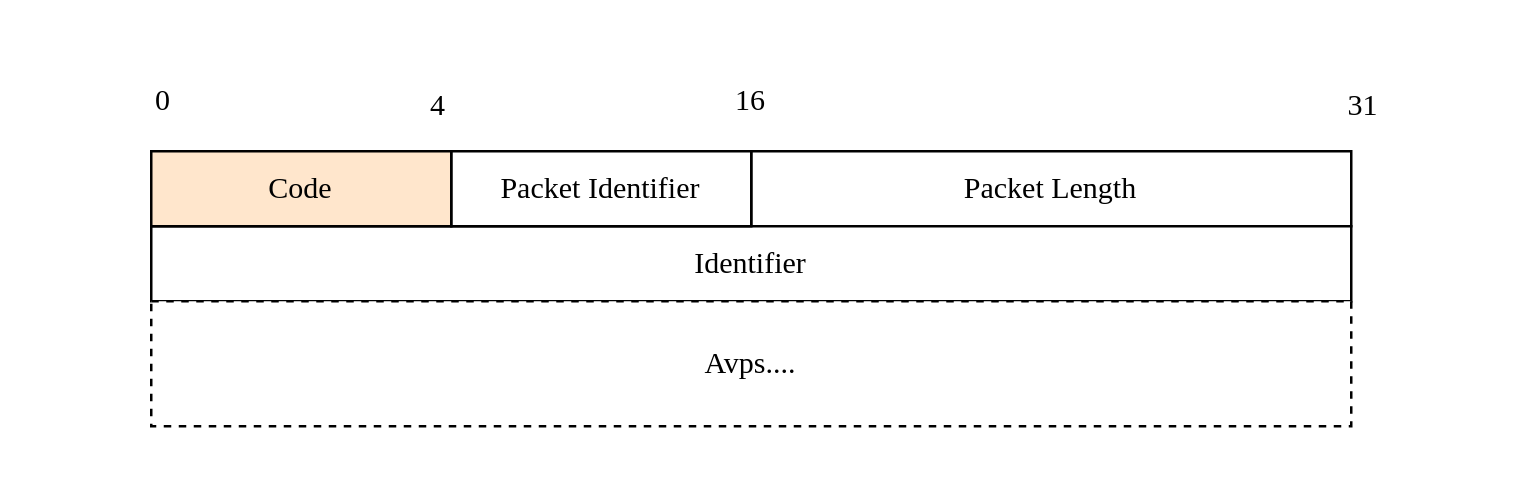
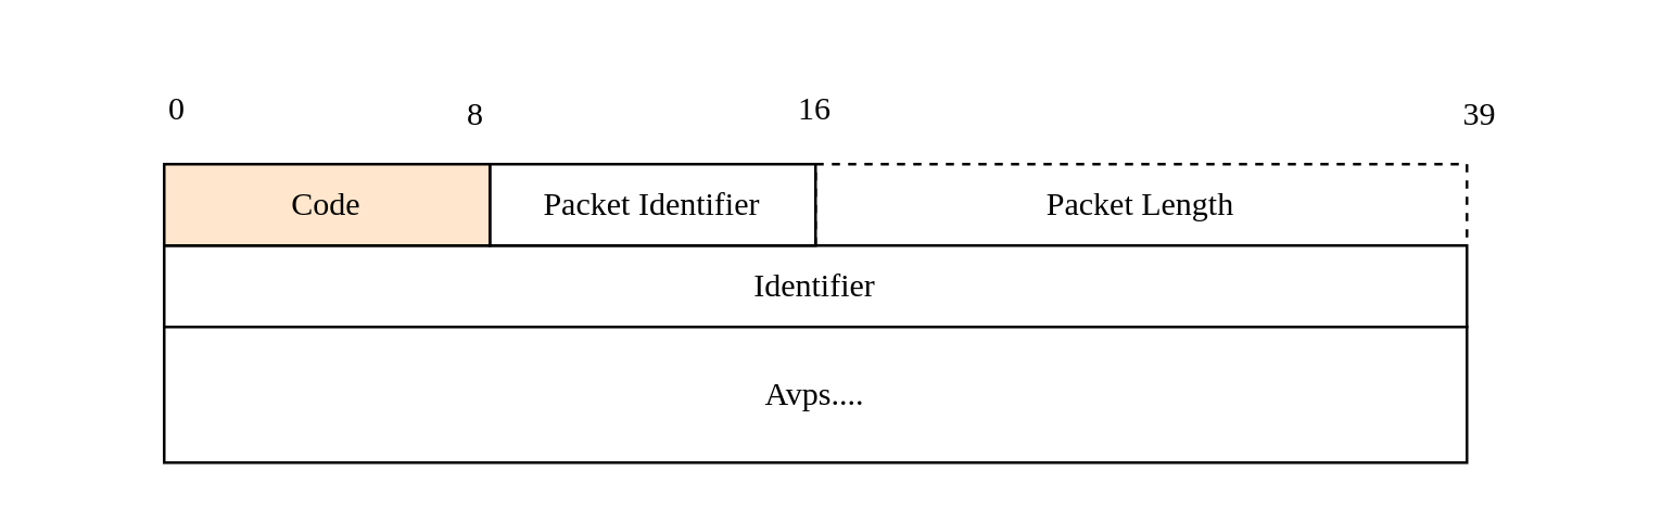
- <mxCell id="4" value="&lt;font style=&quot;font-size: 12px;&quot;&gt;4&lt;/font&gt;" style="rounded=1;whiteSpace=wrap;html=1;strokeColor=none;fontSize=15;fontFamily=Times New Roman;" parent="1" vertex="1"><mxGeometry x="130" y="20" width="90" height="40" as="geometry" /></mxCell>
+ <mxCell id="4" value="&lt;font style=&quot;font-size: 12px;&quot;&gt;8&lt;/font&gt;" style="rounded=1;whiteSpace=wrap;html=1;strokeColor=none;fontSize=15;fontFamily=Times New Roman;" parent="1" vertex="1"><mxGeometry x="130" y="20" width="90" height="40" as="geometry" /></mxCell>
- <mxCell id="5" value="&lt;font style=&quot;font-size: 12px;&quot;&gt;31&lt;/font&gt;" style="rounded=1;whiteSpace=wrap;html=1;strokeColor=none;fontSize=15;fontFamily=Times New Roman;" parent="1" vertex="1"><mxGeometry x="500" y="20" width="90" height="40" as="geometry" /></mxCell>
+ <mxCell id="5" value="&lt;font style=&quot;font-size: 12px;&quot;&gt;39&lt;/font&gt;" style="rounded=1;whiteSpace=wrap;html=1;strokeColor=none;fontSize=15;fontFamily=Times New Roman;" parent="1" vertex="1"><mxGeometry x="500" y="20" width="90" height="40" as="geometry" /></mxCell>
- <mxCell id="6" value="Packet Length" style="rounded=0;whiteSpace=wrap;html=1;fontSize=12;fontFamily=Times New Roman;" parent="1" vertex="1"><mxGeometry x="300" y="60" width="240" height="30" as="geometry" /></mxCell>
+ <mxCell id="6" value="Packet Length" style="rounded=0;whiteSpace=wrap;html=1;fontSize=12;fontFamily=Times New Roman;dashed=1;" parent="1" vertex="1"><mxGeometry x="300" y="60" width="240" height="30" as="geometry" /></mxCell>
- <mxCell id="8" value="&lt;font style=&quot;font-size: 12px;&quot;&gt;Avps....&lt;/font&gt;" style="rounded=0;whiteSpace=wrap;html=1;fontFamily=Times New Roman;dashed=1;" parent="1" vertex="1"><mxGeometry x="60" y="120" width="480" height="50" as="geometry" /></mxCell>
+ <mxCell id="8" value="&lt;font style=&quot;font-size: 12px;&quot;&gt;Avps....&lt;/font&gt;" style="rounded=0;whiteSpace=wrap;html=1;fontFamily=Times New Roman;" parent="1" vertex="1"><mxGeometry x="60" y="120" width="480" height="50" as="geometry" /></mxCell>
